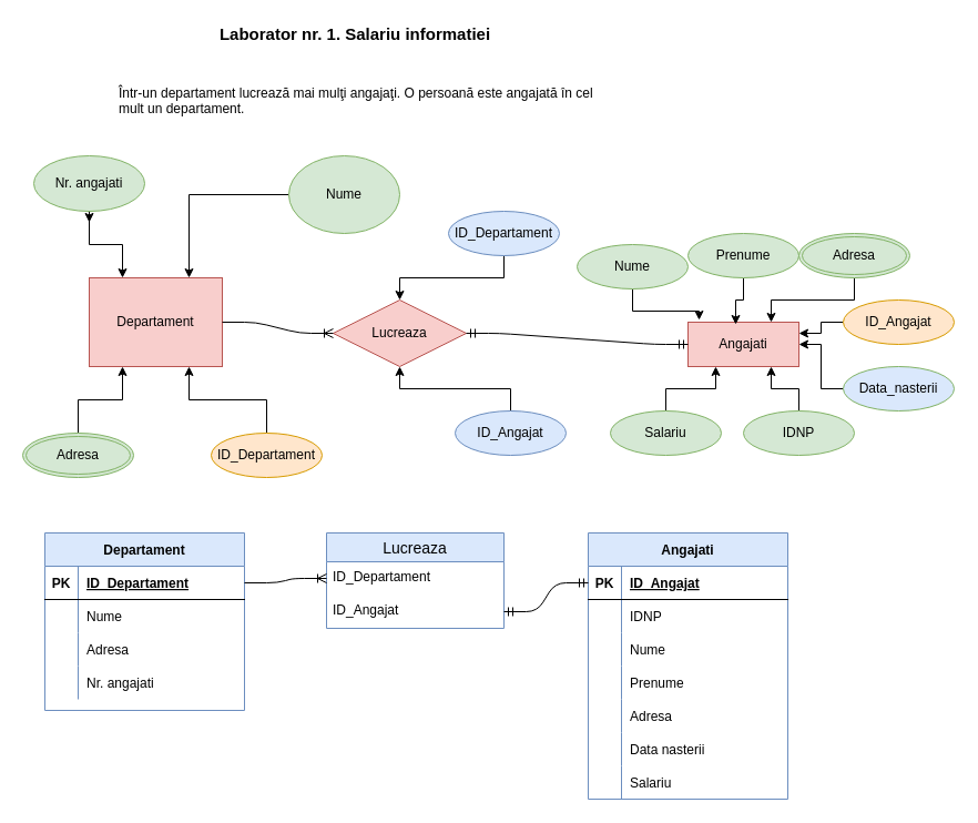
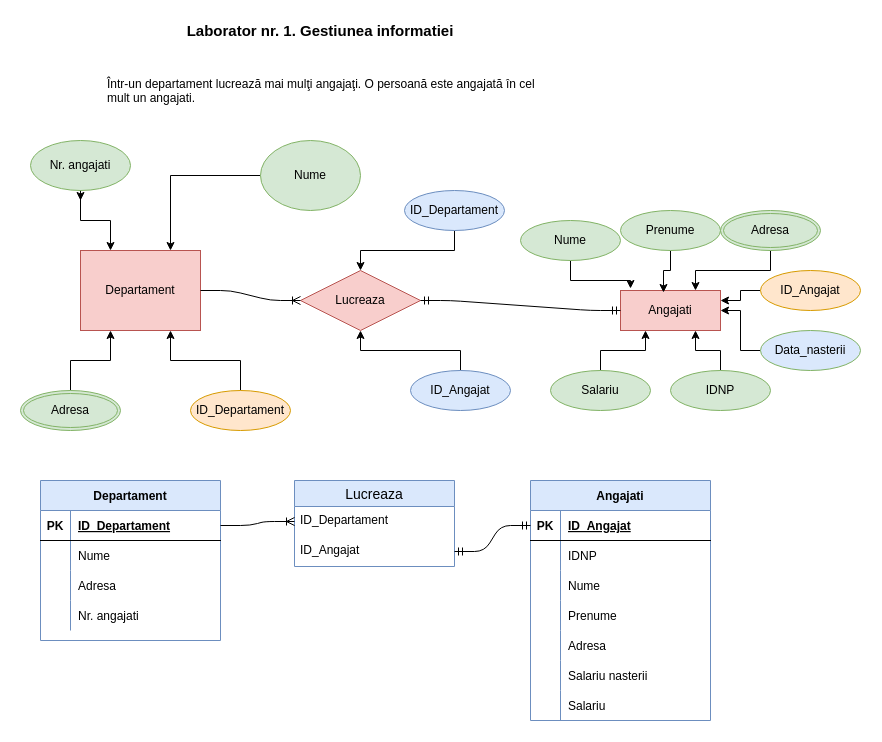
- <mxCell id="3" value="&lt;b&gt;&lt;font style=&quot;font-size: 15px&quot;&gt;Laborator nr. 1. Salariu informatiei&lt;/font&gt;&lt;/b&gt;" style="text;html=1;strokeColor=none;fillColor=none;align=center;verticalAlign=middle;whiteSpace=wrap;rounded=0;sketch=1;" vertex="1" parent="1"><mxGeometry x="180" y="20" width="280" height="20" as="geometry" /></mxCell>
+ <mxCell id="3" value="&lt;b&gt;&lt;font style=&quot;font-size: 15px&quot;&gt;Laborator nr. 1. Gestiunea informatiei&lt;/font&gt;&lt;/b&gt;" style="text;html=1;strokeColor=none;fillColor=none;align=center;verticalAlign=middle;whiteSpace=wrap;rounded=0;sketch=1;" vertex="1" parent="1"><mxGeometry x="180" y="20" width="280" height="20" as="geometry" /></mxCell>
- <mxCell id="2" value="Într-un departament lucrează mai mulţi angajaţi. O persoană este angajată în cel&#10;mult un departament." style="text;whiteSpace=wrap;html=1;" vertex="1" parent="1"><mxGeometry x="105" y="70" width="450" height="40" as="geometry" /></mxCell>
+ <mxCell id="2" value="Într-un departament lucrează mai mulţi angajaţi. O persoană este angajată în cel&#10;mult un angajati." style="text;whiteSpace=wrap;html=1;" vertex="1" parent="1"><mxGeometry x="105" y="70" width="450" height="40" as="geometry" /></mxCell>
- <mxCell id="54" value="Data nasterii" style="shape=partialRectangle;connectable=0;fillColor=none;top=0;left=0;bottom=0;right=0;align=left;spacingLeft=6;overflow=hidden;" vertex="1" parent="52"><mxGeometry x="30" width="150" height="30" as="geometry"><mxRectangle width="150" height="30" as="alternateBounds" /></mxGeometry></mxCell>
+ <mxCell id="54" value="Salariu nasterii" style="shape=partialRectangle;connectable=0;fillColor=none;top=0;left=0;bottom=0;right=0;align=left;spacingLeft=6;overflow=hidden;" vertex="1" parent="52"><mxGeometry x="30" width="150" height="30" as="geometry"><mxRectangle width="150" height="30" as="alternateBounds" /></mxGeometry></mxCell>
